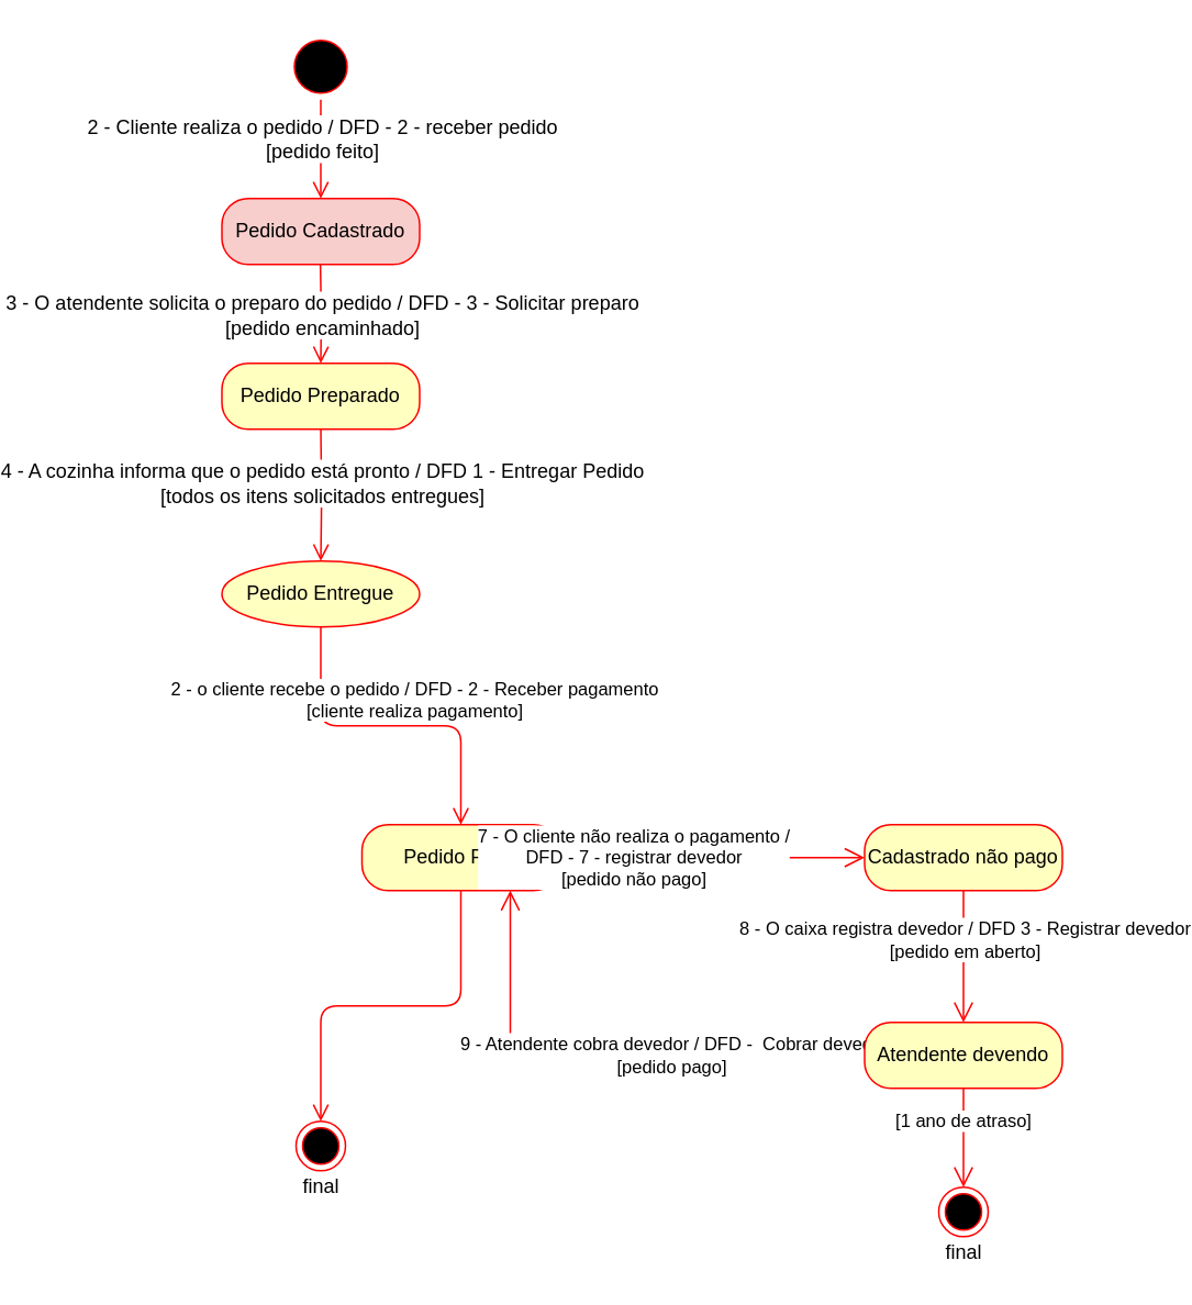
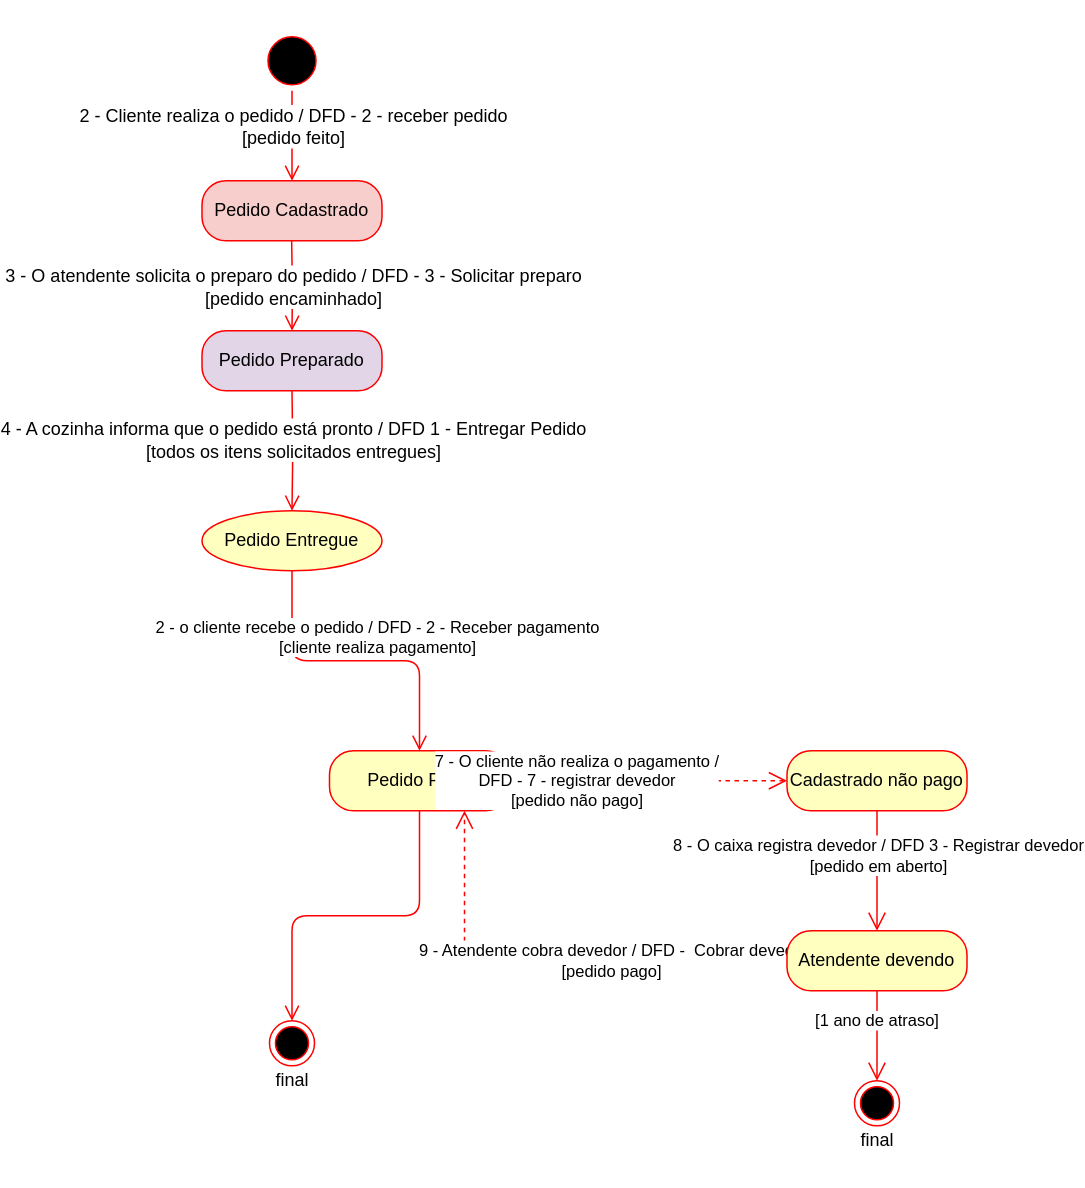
- <mxCell id="8" value="Pedido Preparado" style="rounded=1;whiteSpace=wrap;html=1;arcSize=40;fontColor=#000000;fillColor=#ffffc0;strokeColor=#ff0000;" parent="1" vertex="1"><mxGeometry x="20" y="220" width="120" height="40" as="geometry" /></mxCell>
+ <mxCell id="8" value="Pedido Preparado" style="rounded=1;whiteSpace=wrap;html=1;arcSize=40;fontColor=#000000;fillColor=#e1d5e7;strokeColor=#ff0000;" parent="1" vertex="1"><mxGeometry x="20" y="220" width="120" height="40" as="geometry" /></mxCell>
- <mxCell id="15" style="edgeStyle=orthogonalEdgeStyle;rounded=0;orthogonalLoop=1;jettySize=auto;html=1;strokeColor=#FF0000;endArrow=open;endFill=0;startSize=6;endSize=10;exitX=1;exitY=0.5;exitDx=0;exitDy=0;entryX=0;entryY=0.5;entryDx=0;entryDy=0;" parent="1" source="12" target="19" edge="1"><mxGeometry relative="1" as="geometry"><mxPoint x="180" y="520" as="targetPoint" /></mxGeometry></mxCell>
+ <mxCell id="15" style="edgeStyle=orthogonalEdgeStyle;rounded=0;orthogonalLoop=1;jettySize=auto;html=1;strokeColor=#FF0000;endArrow=open;endFill=0;startSize=6;endSize=10;exitX=1;exitY=0.5;exitDx=0;exitDy=0;entryX=0;entryY=0.5;entryDx=0;entryDy=0;dashed=1;" parent="1" source="12" target="19" edge="1"><mxGeometry relative="1" as="geometry"><mxPoint x="180" y="520" as="targetPoint" /></mxGeometry></mxCell>
- <mxCell id="23" style="edgeStyle=orthogonalEdgeStyle;rounded=0;orthogonalLoop=1;jettySize=auto;html=1;entryX=0.75;entryY=1;entryDx=0;entryDy=0;strokeColor=#FF0000;endArrow=open;endFill=0;endSize=10;" parent="1" source="26" target="12" edge="1"><mxGeometry relative="1" as="geometry" /></mxCell>
+ <mxCell id="23" style="edgeStyle=orthogonalEdgeStyle;rounded=0;orthogonalLoop=1;jettySize=auto;html=1;entryX=0.75;entryY=1;entryDx=0;entryDy=0;strokeColor=#FF0000;endArrow=open;endFill=0;endSize=10;dashed=1;" parent="1" source="26" target="12" edge="1"><mxGeometry relative="1" as="geometry" /></mxCell>
